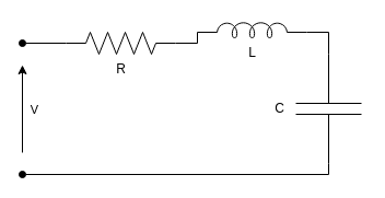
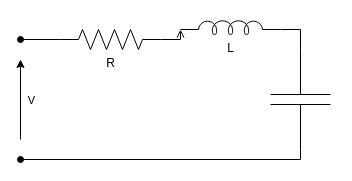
- <mxCell id="5" style="edgeStyle=orthogonalEdgeStyle;rounded=0;orthogonalLoop=1;jettySize=auto;html=1;exitX=1;exitY=0.5;exitDx=0;exitDy=0;exitPerimeter=0;entryX=0;entryY=0.645;entryDx=0;entryDy=0;entryPerimeter=0;endArrow=none;endFill=0;" edge="1" parent="1" source="2" target="4"><mxGeometry relative="1" as="geometry" /></mxCell>
+ <mxCell id="5" style="edgeStyle=orthogonalEdgeStyle;rounded=0;orthogonalLoop=1;jettySize=auto;html=1;exitX=1;exitY=0.5;exitDx=0;exitDy=0;exitPerimeter=0;entryX=0;entryY=0.645;entryDx=0;entryDy=0;entryPerimeter=0;endArrow=open;endFill=0;" edge="1" parent="1" source="2" target="4"><mxGeometry relative="1" as="geometry" /></mxCell>
- <mxCell id="9" value="C" style="text;html=1;align=center;verticalAlign=middle;resizable=0;points=[];autosize=1;strokeColor=none;fillColor=none;" vertex="1" parent="1"><mxGeometry x="240" y="84" width="30" height="30" as="geometry" /></mxCell>
